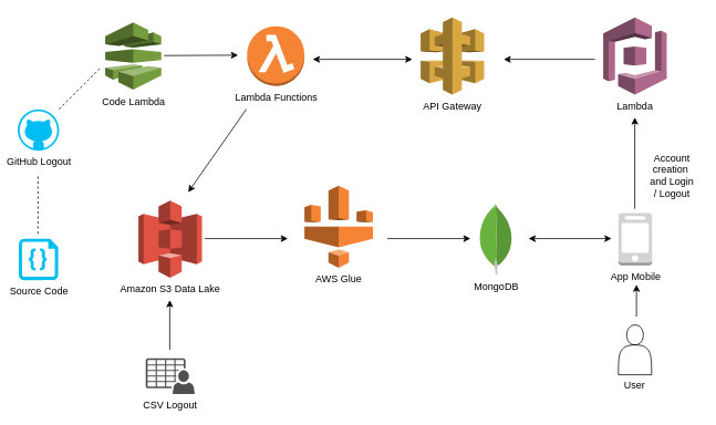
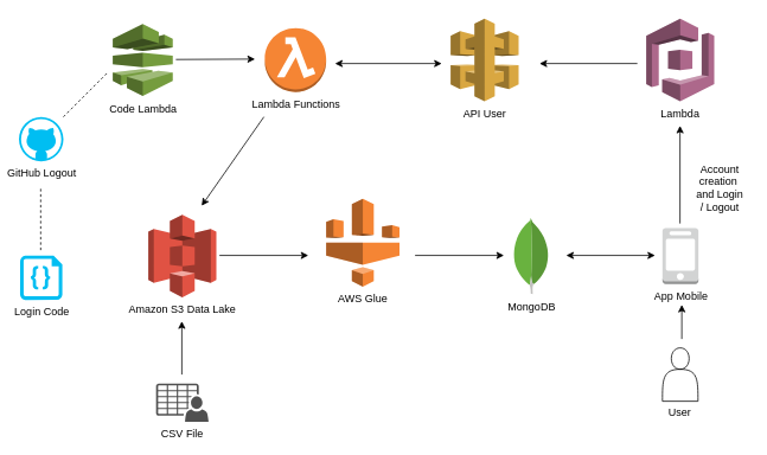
- <mxCell id="8" value="API Gateway" style="outlineConnect=0;dashed=0;verticalLabelPosition=bottom;verticalAlign=top;align=center;html=1;shape=mxgraph.aws3.api_gateway;fillColor=#D9A741;gradientColor=none;" parent="1" vertex="1"><mxGeometry x="506" y="20.5" width="76.5" height="93" as="geometry" /></mxCell>
+ <mxCell id="8" value="API User" style="outlineConnect=0;dashed=0;verticalLabelPosition=bottom;verticalAlign=top;align=center;html=1;shape=mxgraph.aws3.api_gateway;fillColor=#D9A741;gradientColor=none;" parent="1" vertex="1"><mxGeometry x="506" y="20.5" width="76.5" height="93" as="geometry" /></mxCell>
- <mxCell id="26" value="Source Code" style="verticalLabelPosition=bottom;html=1;verticalAlign=top;align=center;strokeColor=none;fillColor=#00BEF2;shape=mxgraph.azure.code_file;pointerEvents=1;" vertex="1" parent="1"><mxGeometry x="21.75" y="287" width="47.5" height="50" as="geometry" /></mxCell>
+ <mxCell id="26" value="Login Code" style="verticalLabelPosition=bottom;html=1;verticalAlign=top;align=center;strokeColor=none;fillColor=#00BEF2;shape=mxgraph.azure.code_file;pointerEvents=1;" vertex="1" parent="1"><mxGeometry x="21.75" y="287" width="47.5" height="50" as="geometry" /></mxCell>
- <mxCell id="2" value="CSV Logout&lt;div&gt;&lt;br&gt;&lt;/div&gt;" style="sketch=0;pointerEvents=1;shadow=0;dashed=0;html=1;strokeColor=none;fillColor=#505050;labelPosition=center;verticalLabelPosition=bottom;verticalAlign=top;outlineConnect=0;align=center;shape=mxgraph.office.users.csv_file;" parent="1" vertex="1"><mxGeometry x="174.75" y="431" width="59" height="43" as="geometry" /></mxCell>
+ <mxCell id="2" value="CSV File&lt;div&gt;&lt;br&gt;&lt;/div&gt;" style="sketch=0;pointerEvents=1;shadow=0;dashed=0;html=1;strokeColor=none;fillColor=#505050;labelPosition=center;verticalLabelPosition=bottom;verticalAlign=top;outlineConnect=0;align=center;shape=mxgraph.office.users.csv_file;" parent="1" vertex="1"><mxGeometry x="174.75" y="431" width="59" height="43" as="geometry" /></mxCell>
